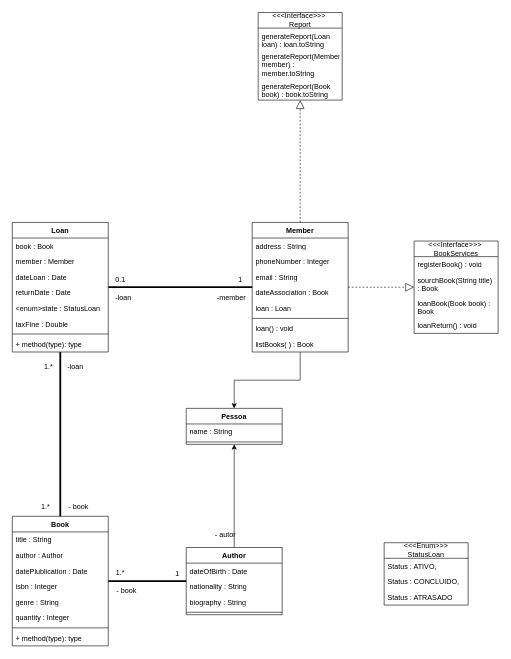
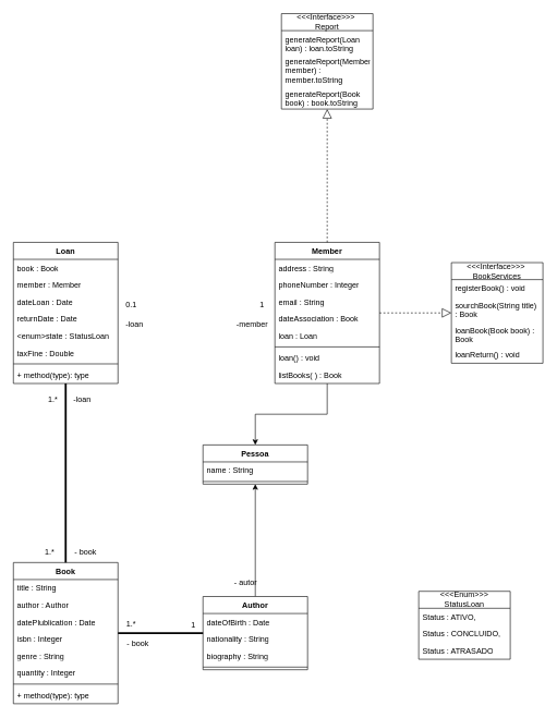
- <mxCell id="40" value="" style="endArrow=none;startArrow=none;endFill=0;startFill=0;endSize=8;html=1;verticalAlign=bottom;labelBackgroundColor=none;strokeWidth=3;rounded=0;" parent="1" source="27" target="18" edge="1"><mxGeometry width="160" relative="1" as="geometry"><mxPoint x="240" y="430" as="sourcePoint" /><mxPoint x="370" y="469" as="targetPoint" /></mxGeometry></mxCell>
